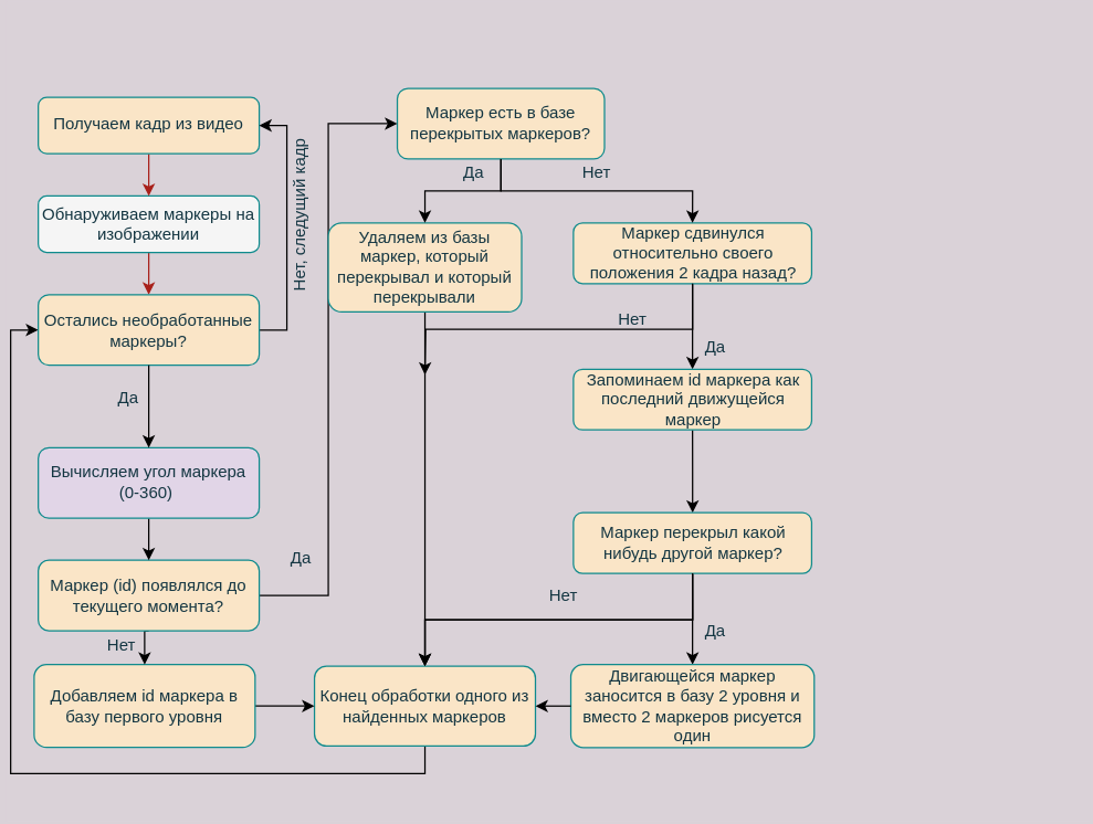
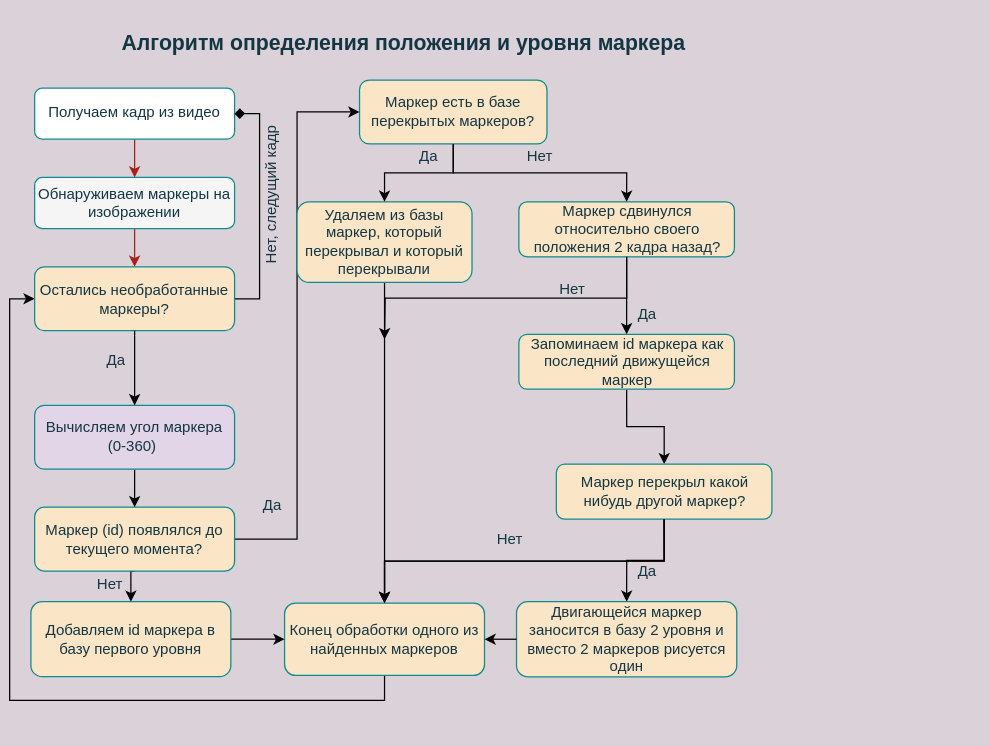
+ <mxCell id="47" value="Алгоритм определения положения и уровня маркера" style="text;html=1;align=center;verticalAlign=middle;resizable=0;points=[];autosize=1;fontStyle=1;fontSize=17;fontColor=#143642;rounded=1;" parent="2" vertex="1"><mxGeometry x="60" width="470" height="30" as="geometry" /></mxCell>
- <mxCell id="12" value="Получаем кадр из видео" style="rounded=1;whiteSpace=wrap;html=1;fontSize=12;glass=0;strokeWidth=1;shadow=0;fillColor=#FAE5C7;strokeColor=#0F8B8D;fontColor=#143642;" parent="8" vertex="1"><mxGeometry width="160" height="40.87" as="geometry" /></mxCell>
+ <mxCell id="12" value="Получаем кадр из видео" style="rounded=1;whiteSpace=wrap;html=1;fontSize=12;glass=0;strokeWidth=1;shadow=0;fillColor=#ffffff;strokeColor=#0F8B8D;fontColor=#143642;" parent="8" vertex="1"><mxGeometry width="160" height="40.87" as="geometry" /></mxCell>
- <mxCell id="13" style="edgeStyle=orthogonalEdgeStyle;rounded=0;orthogonalLoop=1;jettySize=auto;html=1;exitX=1;exitY=0.5;exitDx=0;exitDy=0;entryX=1;entryY=0.5;entryDx=0;entryDy=0;" edge="1" parent="8" source="14" target="12"><mxGeometry relative="1" as="geometry" /></mxCell>
+ <mxCell id="13" style="edgeStyle=orthogonalEdgeStyle;rounded=0;orthogonalLoop=1;jettySize=auto;html=1;exitX=1;exitY=0.5;exitDx=0;exitDy=0;entryX=1;entryY=0.5;entryDx=0;entryDy=0;endArrow=diamond;" edge="1" parent="8" source="14" target="12"><mxGeometry relative="1" as="geometry" /></mxCell>
- <mxCell id="28" value="Маркер перекрыл какой нибудь другой маркер?" style="whiteSpace=wrap;html=1;rounded=1;shadow=0;strokeWidth=1;glass=0;fillColor=#FAE5C7;strokeColor=#0F8B8D;fontColor=#143642;" vertex="1" parent="16"><mxGeometry x="77.5" y="289.91" width="172.5" height="44" as="geometry" /></mxCell>
+ <mxCell id="28" value="Маркер перекрыл какой нибудь другой маркер?" style="whiteSpace=wrap;html=1;rounded=1;shadow=0;strokeWidth=1;glass=0;fillColor=#FAE5C7;strokeColor=#0F8B8D;fontColor=#143642;" vertex="1" parent="16"><mxGeometry x="107.5" y="289.91" width="172.5" height="44" as="geometry" /></mxCell>
